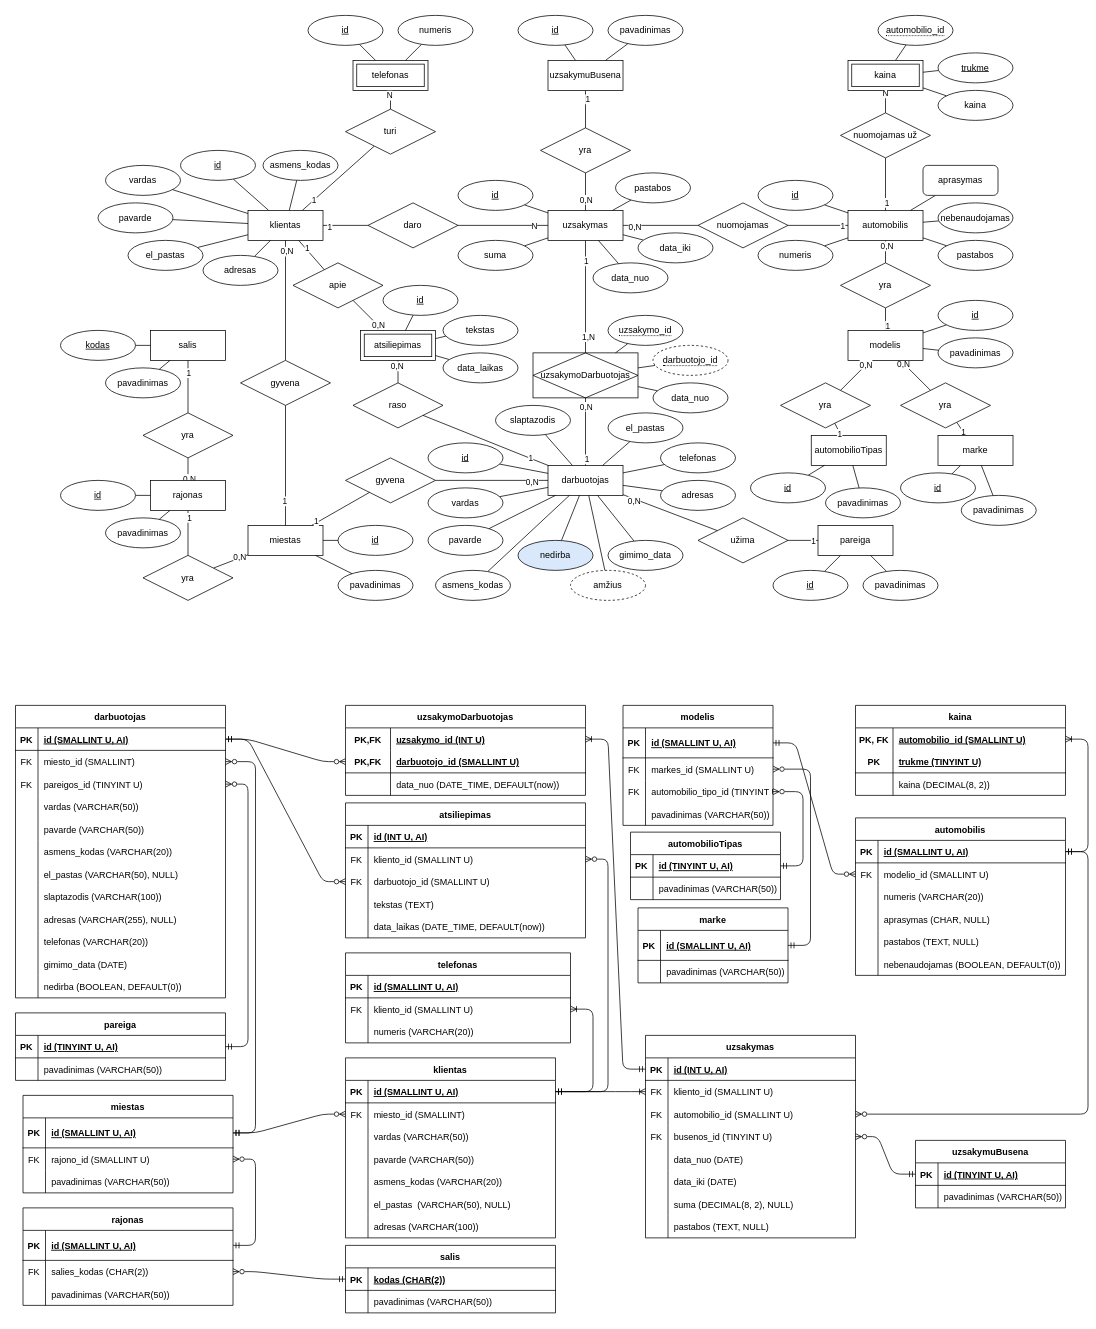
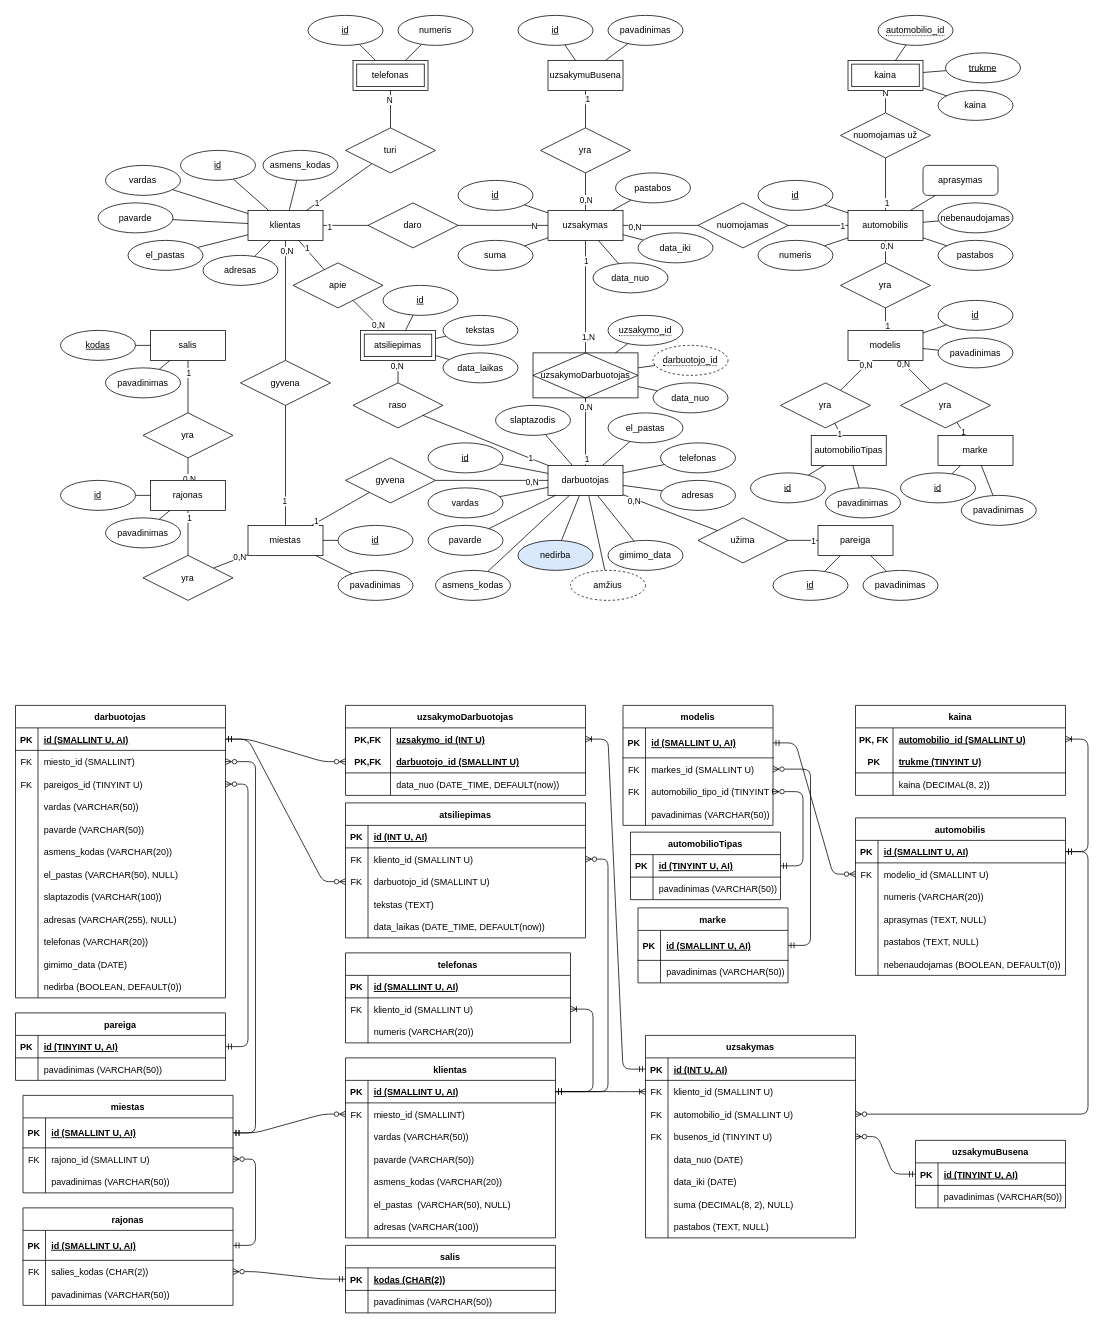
- <mxCell id="118" value="trukme" style="ellipse;whiteSpace=wrap;html=1;align=center;fontStyle=4" vertex="1" parent="1"><mxGeometry x="1250" y="70" width="100" height="40" as="geometry" /></mxCell>
+ <mxCell id="118" value="trukme" style="ellipse;whiteSpace=wrap;html=1;align=center;fontStyle=4" vertex="1" parent="1"><mxGeometry x="1260" y="70" width="100" height="40" as="geometry" /></mxCell>
- <mxCell id="128" value="turi" style="shape=rhombus;perimeter=rhombusPerimeter;whiteSpace=wrap;html=1;align=center;" vertex="1" parent="1"><mxGeometry x="460" y="145" width="120" height="60" as="geometry" /></mxCell>
+ <mxCell id="128" value="turi" style="shape=rhombus;perimeter=rhombusPerimeter;whiteSpace=wrap;html=1;align=center;" vertex="1" parent="1"><mxGeometry x="460" y="170" width="120" height="60" as="geometry" /></mxCell>
- <mxCell id="253" value="aprasymas (CHAR, NULL)" style="shape=partialRectangle;connectable=0;fillColor=none;top=0;left=0;bottom=0;right=0;align=left;spacingLeft=6;overflow=hidden;" vertex="1" parent="251"><mxGeometry x="30" width="250" height="30" as="geometry"><mxRectangle width="250" height="30" as="alternateBounds" /></mxGeometry></mxCell>
+ <mxCell id="253" value="aprasymas (TEXT, NULL)" style="shape=partialRectangle;connectable=0;fillColor=none;top=0;left=0;bottom=0;right=0;align=left;spacingLeft=6;overflow=hidden;" vertex="1" parent="251"><mxGeometry x="30" width="250" height="30" as="geometry"><mxRectangle width="250" height="30" as="alternateBounds" /></mxGeometry></mxCell>
